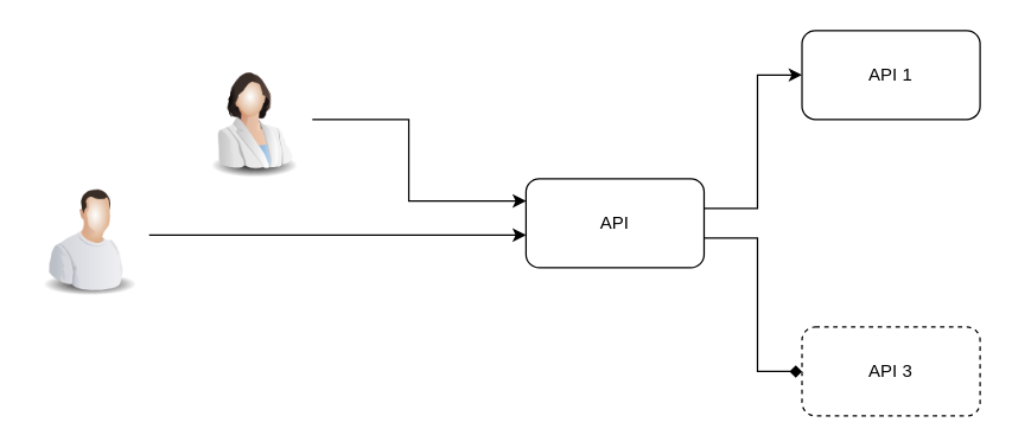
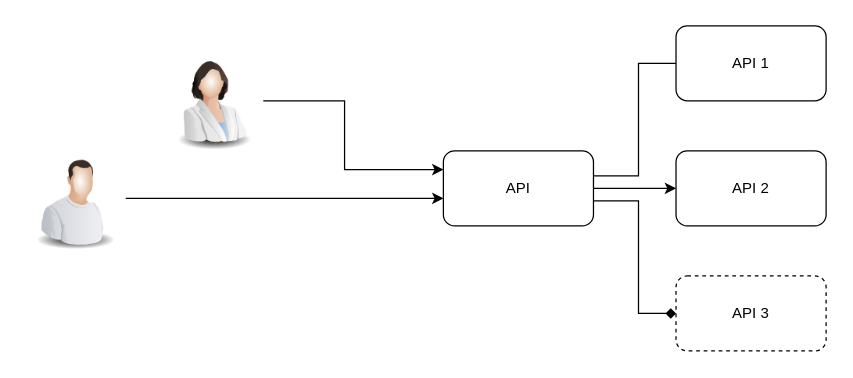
- <mxCell id="4" style="edgeStyle=orthogonalEdgeStyle;rounded=0;orthogonalLoop=1;jettySize=auto;html=1;entryX=0;entryY=0.5;entryDx=0;entryDy=0;" edge="1" parent="1" source="7" target="8"><mxGeometry relative="1" as="geometry"><Array as="points"><mxPoint x="510" y="140" /><mxPoint x="510" y="50" /></Array></mxGeometry></mxCell>
+ <mxCell id="4" style="edgeStyle=orthogonalEdgeStyle;rounded=0;orthogonalLoop=1;jettySize=auto;html=1;entryX=0;entryY=0.5;entryDx=0;entryDy=0;endArrow=none;" edge="1" parent="1" source="7" target="8"><mxGeometry relative="1" as="geometry"><Array as="points"><mxPoint x="510" y="140" /><mxPoint x="510" y="50" /></Array></mxGeometry></mxCell>
+ <mxCell id="5" style="edgeStyle=orthogonalEdgeStyle;rounded=0;orthogonalLoop=1;jettySize=auto;html=1;exitX=1;exitY=0.5;exitDx=0;exitDy=0;entryX=0;entryY=0.5;entryDx=0;entryDy=0;" edge="1" parent="1" source="7" target="9"><mxGeometry relative="1" as="geometry"><Array as="points"><mxPoint x="474" y="150" /></Array></mxGeometry></mxCell>
+ <mxCell id="9" value="API 2" style="rounded=1;whiteSpace=wrap;html=1;" vertex="1" parent="1"><mxGeometry x="540" y="120" width="120" height="60" as="geometry" /></mxCell>
